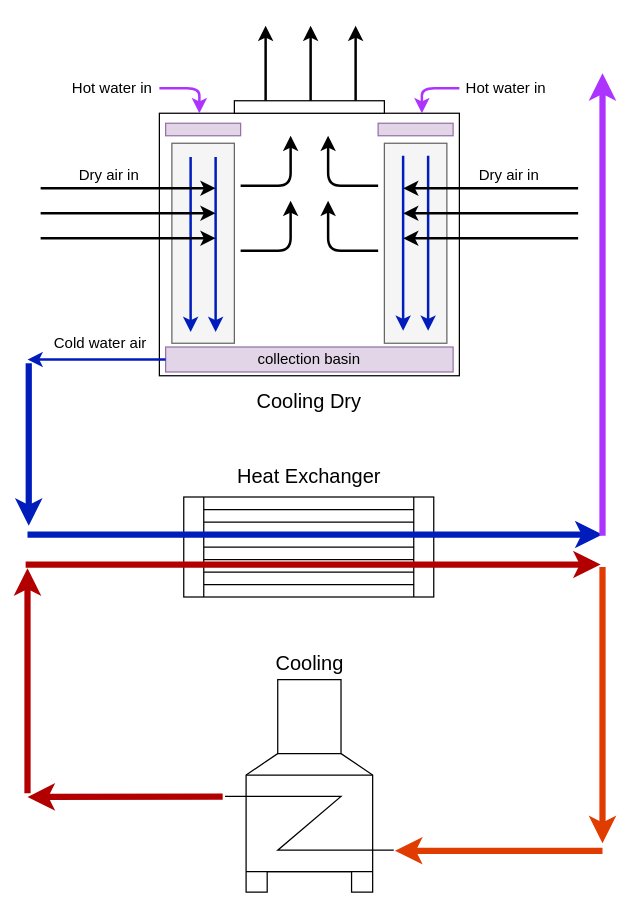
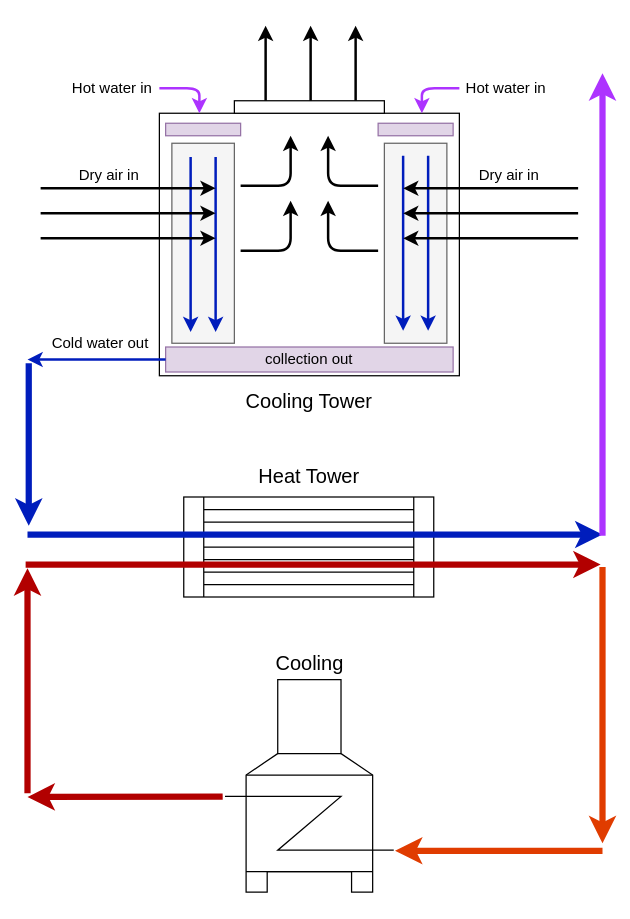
- <mxCell id="37" value="Cold water air" style="text;html=1;strokeColor=none;fillColor=none;align=center;verticalAlign=middle;whiteSpace=wrap;rounded=0;" vertex="1" parent="7"><mxGeometry x="8" y="244" width="80" height="20" as="geometry" /></mxCell>
+ <mxCell id="37" value="Cold water out" style="text;html=1;strokeColor=none;fillColor=none;align=center;verticalAlign=middle;whiteSpace=wrap;rounded=0;" vertex="1" parent="7"><mxGeometry x="8" y="244" width="80" height="20" as="geometry" /></mxCell>
- <mxCell id="14" value="collection basin" style="rounded=0;whiteSpace=wrap;html=1;strokeColor=#9673a6;fillColor=#e1d5e7;" vertex="1" parent="10"><mxGeometry x="5" y="187" width="230" height="20" as="geometry" /></mxCell>
+ <mxCell id="14" value="collection out" style="rounded=0;whiteSpace=wrap;html=1;strokeColor=#9673a6;fillColor=#e1d5e7;" vertex="1" parent="10"><mxGeometry x="5" y="187" width="230" height="20" as="geometry" /></mxCell>
- <mxCell id="53" value="&lt;font style=&quot;font-size: 16px&quot;&gt;Cooling Dry&lt;/font&gt;" style="text;html=1;strokeColor=none;fillColor=none;align=center;verticalAlign=middle;whiteSpace=wrap;rounded=0;fontSize=16;" vertex="1" parent="3"><mxGeometry x="150.5" y="290" width="152" height="20" as="geometry" /></mxCell>
+ <mxCell id="53" value="&lt;font style=&quot;font-size: 16px&quot;&gt;Cooling Tower&lt;/font&gt;" style="text;html=1;strokeColor=none;fillColor=none;align=center;verticalAlign=middle;whiteSpace=wrap;rounded=0;fontSize=16;" vertex="1" parent="3"><mxGeometry x="150.5" y="290" width="152" height="20" as="geometry" /></mxCell>
- <mxCell id="51" value="&lt;font style=&quot;font-size: 16px;&quot;&gt;Heat Exchanger&lt;/font&gt;" style="text;html=1;strokeColor=none;fillColor=none;align=center;verticalAlign=middle;whiteSpace=wrap;rounded=0;fontSize=16;" vertex="1" parent="3"><mxGeometry x="151" y="350" width="152" height="20" as="geometry" /></mxCell>
+ <mxCell id="51" value="&lt;font style=&quot;font-size: 16px;&quot;&gt;Heat Tower&lt;/font&gt;" style="text;html=1;strokeColor=none;fillColor=none;align=center;verticalAlign=middle;whiteSpace=wrap;rounded=0;fontSize=16;" vertex="1" parent="3"><mxGeometry x="151" y="350" width="152" height="20" as="geometry" /></mxCell>
